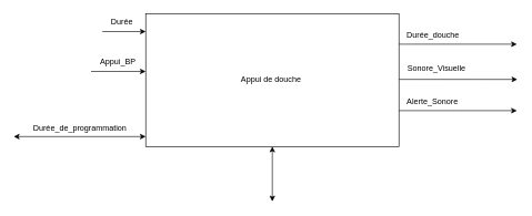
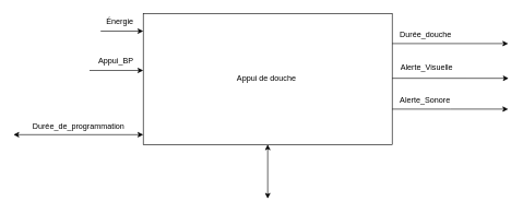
- <mxCell id="4" value="Durée" style="text;html=1;align=center;verticalAlign=middle;resizable=0;points=[];autosize=1;strokeColor=none;fillColor=none;labelBackgroundColor=none;" vertex="1" parent="1"><mxGeometry x="152.5" y="20" width="59" height="26" as="geometry" /></mxCell>
+ <mxCell id="4" value="Énergie" style="text;html=1;align=center;verticalAlign=middle;resizable=0;points=[];autosize=1;strokeColor=none;fillColor=none;labelBackgroundColor=none;" vertex="1" parent="1"><mxGeometry x="152.5" y="20" width="59" height="26" as="geometry" /></mxCell>
- <mxCell id="12" value="Sonore_Visuelle" style="text;html=1;align=left;verticalAlign=middle;resizable=0;points=[];autosize=1;strokeColor=none;fillColor=none;labelBackgroundColor=none;" vertex="1" parent="1"><mxGeometry x="608.68" y="90" width="98" height="26" as="geometry" /></mxCell>
+ <mxCell id="12" value="Alerte_Visuelle" style="text;html=1;align=left;verticalAlign=middle;resizable=0;points=[];autosize=1;strokeColor=none;fillColor=none;labelBackgroundColor=none;" vertex="1" parent="1"><mxGeometry x="608.68" y="90" width="98" height="26" as="geometry" /></mxCell>
